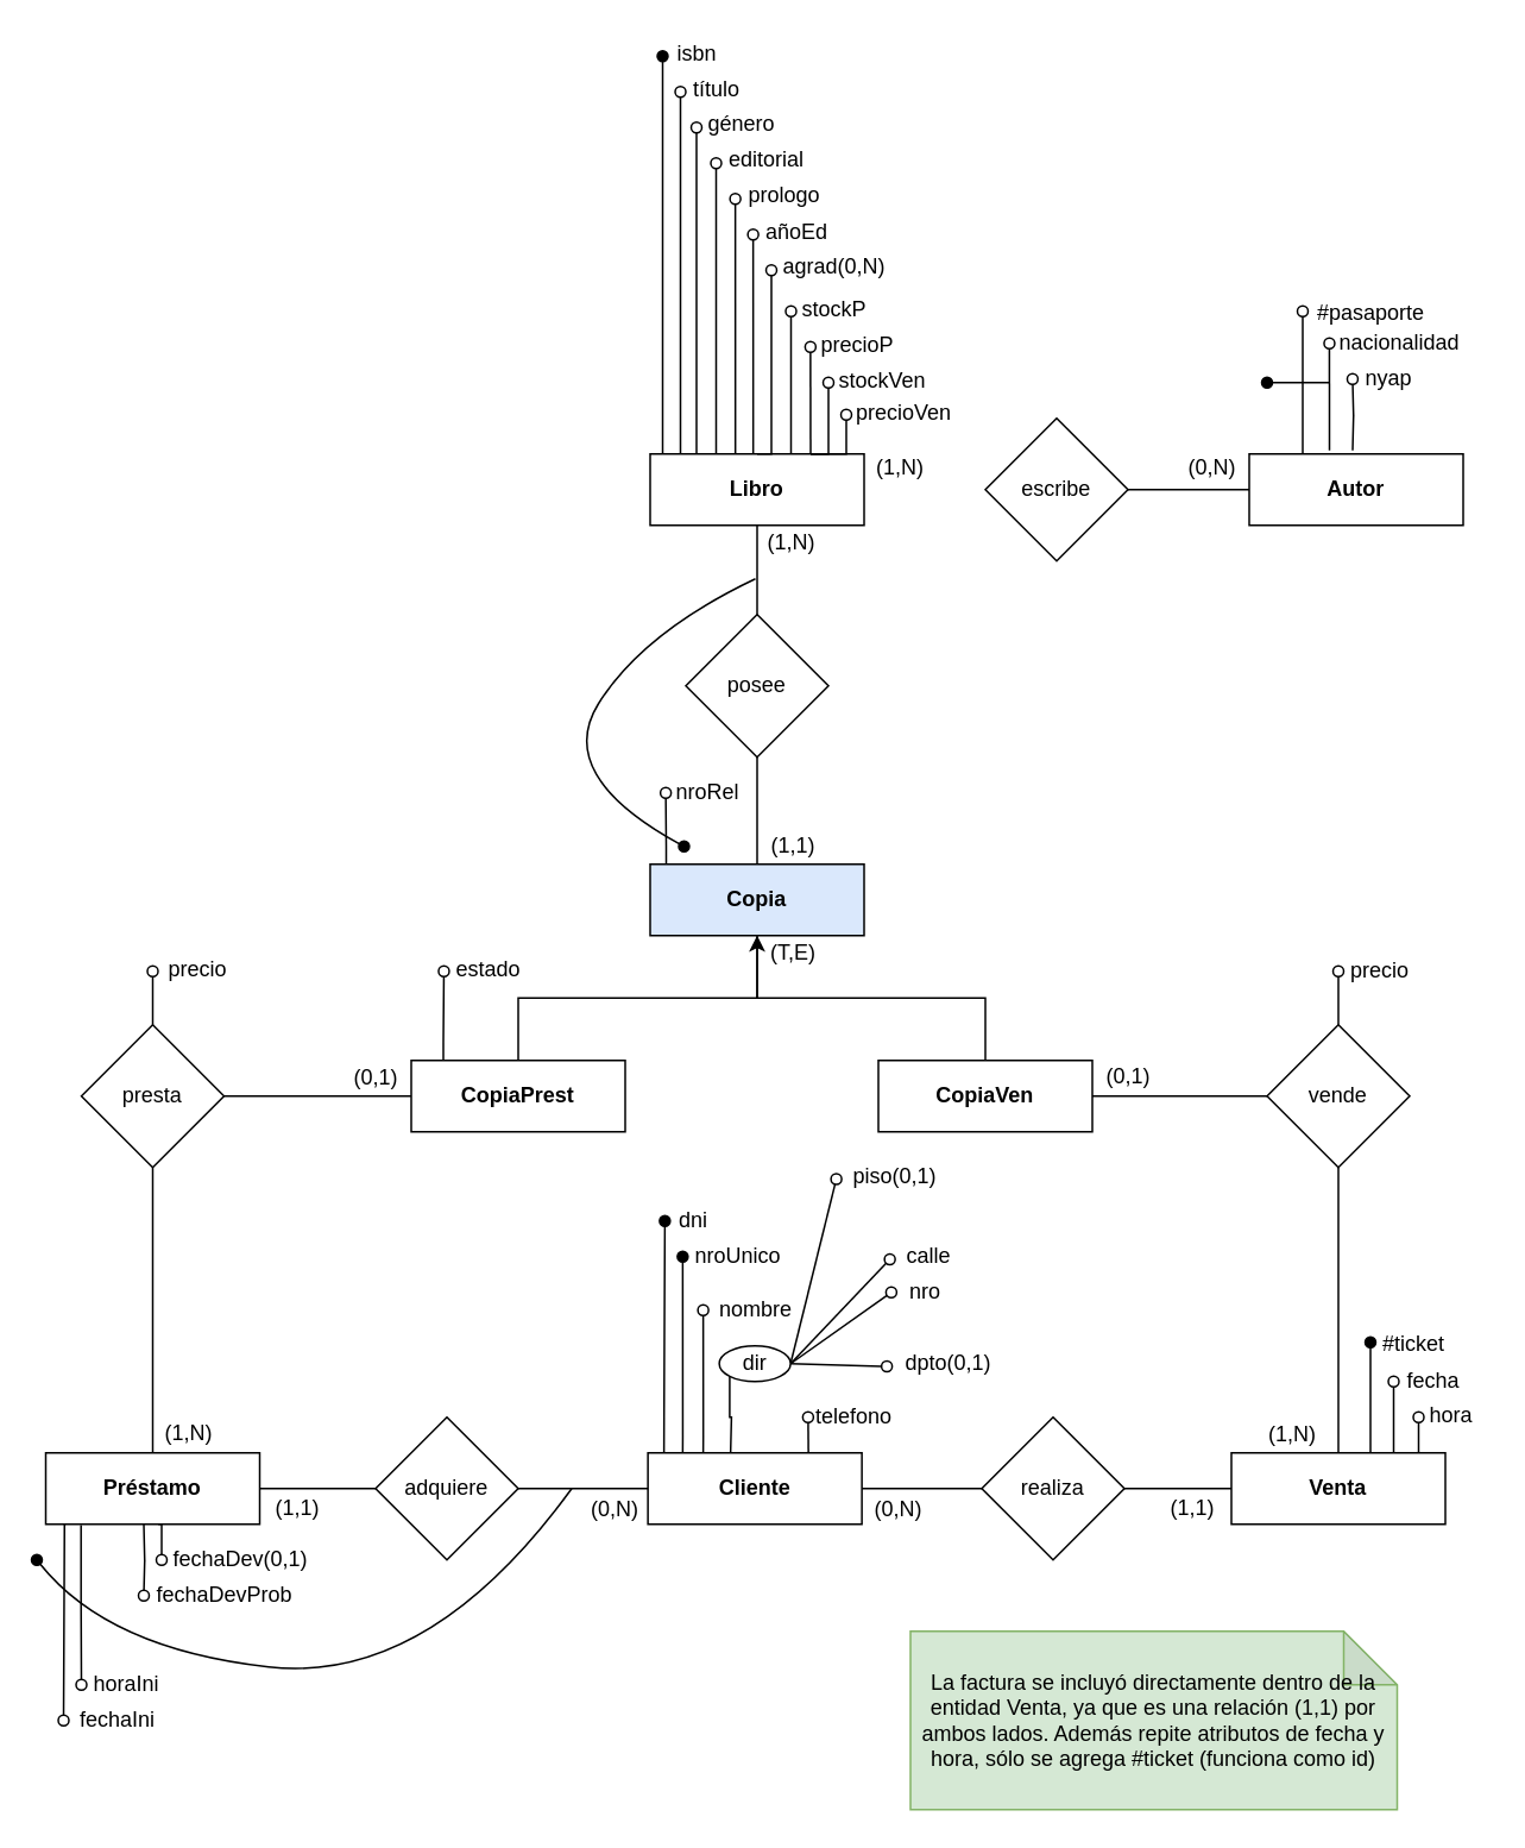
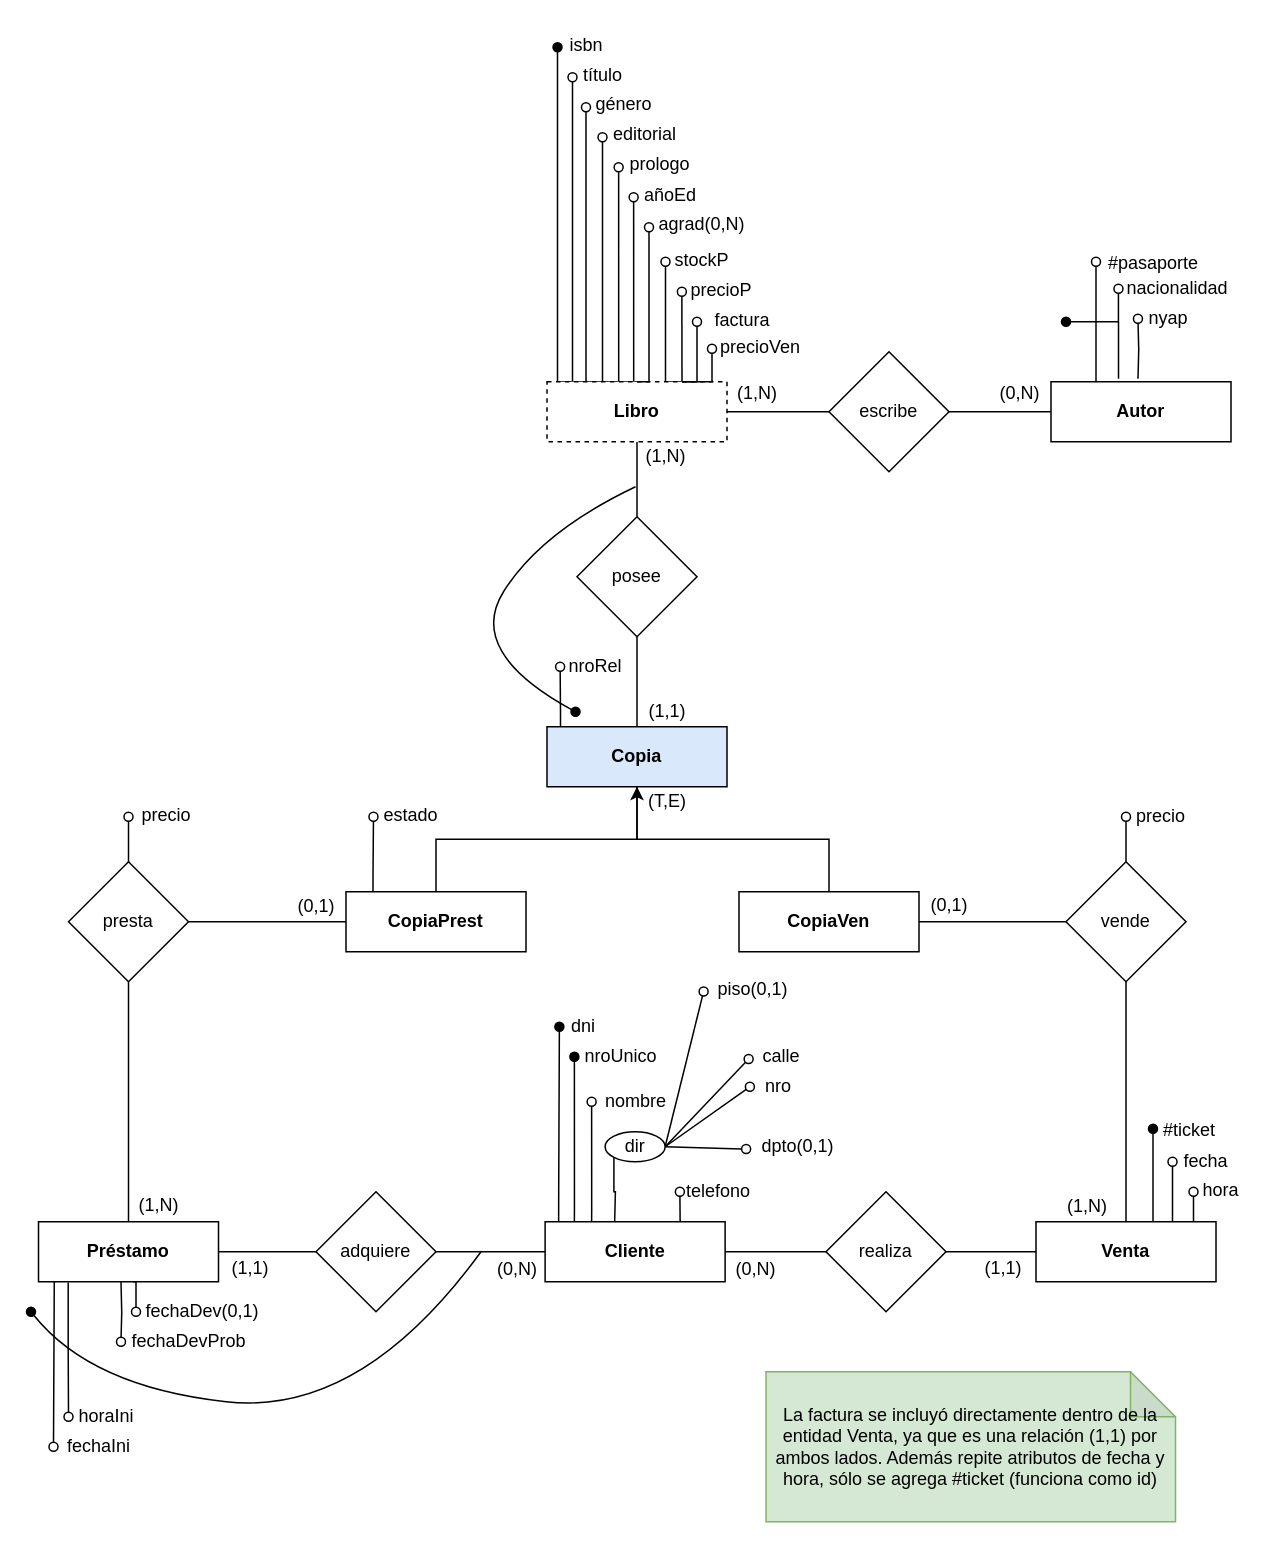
- <mxCell id="111" value="stockVen" style="text;html=1;align=center;verticalAlign=middle;resizable=0;points=[];autosize=1;strokeColor=none;fillColor=none;" parent="1" vertex="1"><mxGeometry x="464" y="203" width="60" height="20" as="geometry" /></mxCell>
+ <mxCell id="111" value="factura" style="text;html=1;align=center;verticalAlign=middle;resizable=0;points=[];autosize=1;strokeColor=none;fillColor=none;" parent="1" vertex="1"><mxGeometry x="464" y="203" width="60" height="20" as="geometry" /></mxCell>
- <mxCell id="11" value="Libro" style="rounded=0;whiteSpace=wrap;html=1;fontStyle=1" parent="1" vertex="1"><mxGeometry x="364" y="254" width="120" height="40" as="geometry" /></mxCell>
+ <mxCell id="11" value="Libro" style="rounded=0;whiteSpace=wrap;html=1;fontStyle=1;dashed=1;" parent="1" vertex="1"><mxGeometry x="364" y="254" width="120" height="40" as="geometry" /></mxCell>
+ <mxCell id="20" style="edgeStyle=orthogonalEdgeStyle;rounded=0;orthogonalLoop=1;jettySize=auto;html=1;entryX=1;entryY=0.5;entryDx=0;entryDy=0;endArrow=none;endFill=0;exitX=0;exitY=0.5;exitDx=0;exitDy=0;" parent="1" source="21" target="11" edge="1"><mxGeometry relative="1" as="geometry"><mxPoint x="590" y="354" as="sourcePoint" /></mxGeometry></mxCell>
